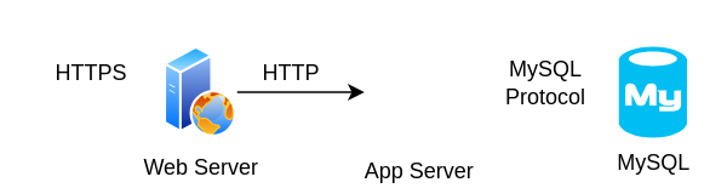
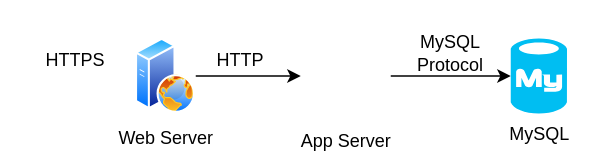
- <mxCell id="9" value="MySQL Protocol" style="text;html=1;strokeColor=none;fillColor=none;align=center;verticalAlign=middle;whiteSpace=wrap;rounded=0;" vertex="1" parent="1"><mxGeometry x="270" y="30" width="60" height="30" as="geometry" /></mxCell>
+ <mxCell id="9" value="MySQL Protocol" style="text;html=1;strokeColor=none;fillColor=none;align=center;verticalAlign=middle;whiteSpace=wrap;rounded=0;" vertex="1" parent="1"><mxGeometry x="270" y="20" width="60" height="30" as="geometry" /></mxCell>
+ <mxCell id="4" style="edgeStyle=orthogonalEdgeStyle;rounded=0;orthogonalLoop=1;jettySize=auto;html=1;entryX=0;entryY=0.5;entryDx=0;entryDy=0;entryPerimeter=0;" edge="1" parent="1" source="5" target="6"><mxGeometry relative="1" as="geometry"><mxPoint x="330" y="42" as="targetPoint" /></mxGeometry></mxCell>
